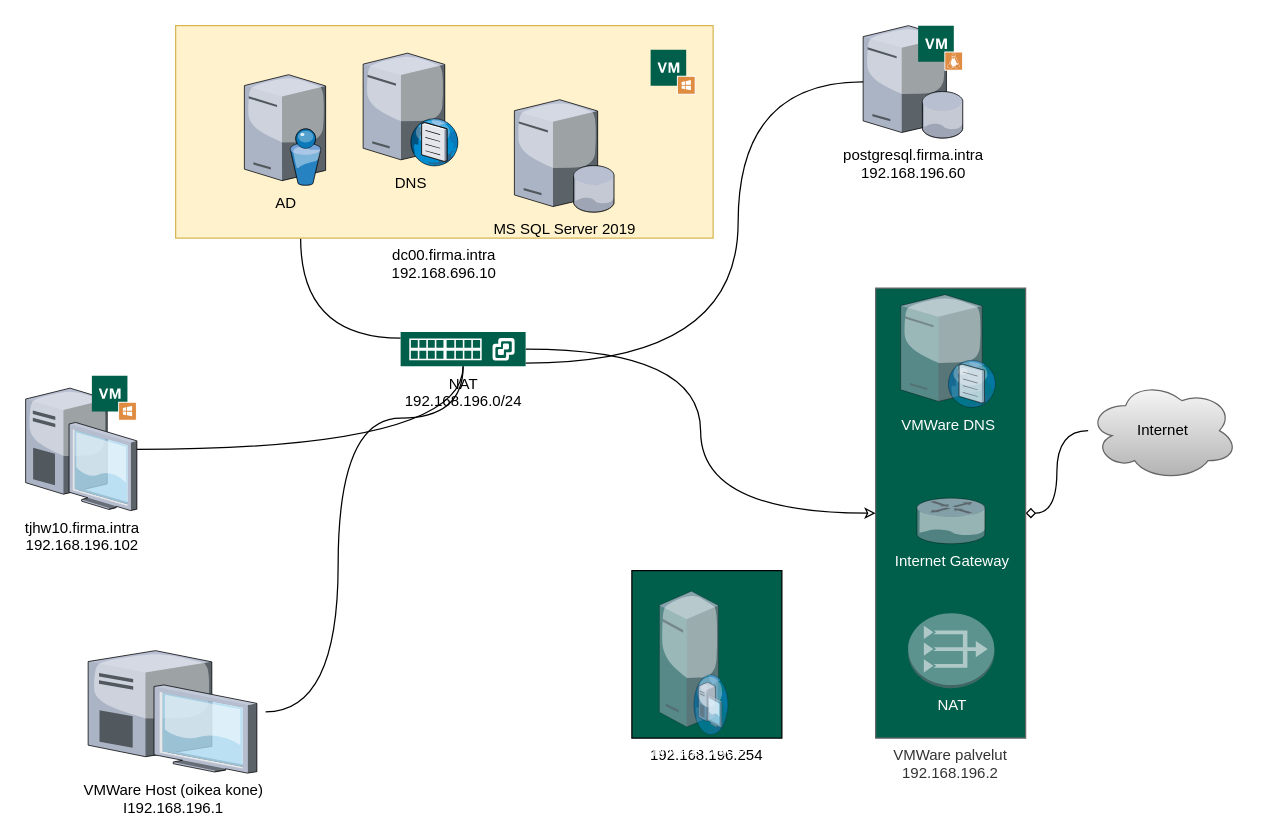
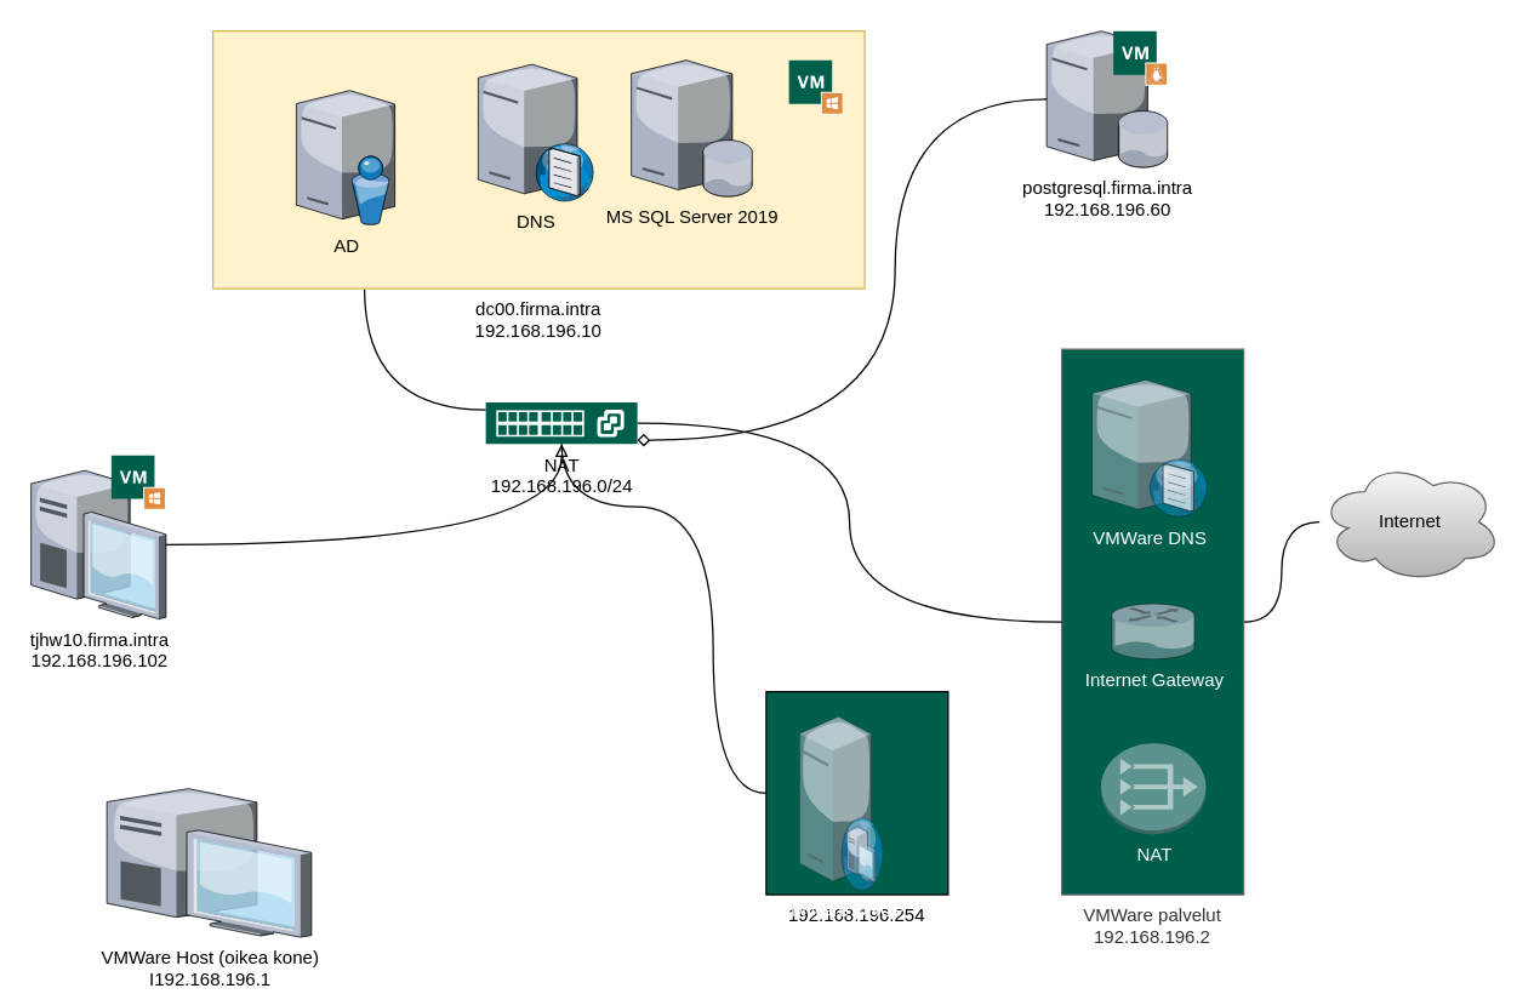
- <mxCell id="30" value="DNS" style="verticalLabelPosition=bottom;aspect=fixed;html=1;verticalAlign=top;strokeColor=none;align=center;outlineConnect=0;shape=mxgraph.citrix.dns_server;" parent="1" vertex="1"><mxGeometry x="290" y="39.75" width="76.5" height="92.5" as="geometry" /></mxCell>
+ <mxCell id="30" value="DNS" style="verticalLabelPosition=bottom;aspect=fixed;html=1;verticalAlign=top;strokeColor=none;align=center;outlineConnect=0;shape=mxgraph.citrix.dns_server;" parent="1" vertex="1"><mxGeometry x="315" y="39.75" width="76.5" height="92.5" as="geometry" /></mxCell>
- <mxCell id="28" value="MS SQL Server 2019" style="verticalLabelPosition=bottom;aspect=fixed;html=1;verticalAlign=top;strokeColor=none;align=center;outlineConnect=0;shape=mxgraph.citrix.database_server;" parent="1" vertex="1"><mxGeometry x="411" y="79.25" width="80" height="90" as="geometry" /></mxCell>
+ <mxCell id="28" value="MS SQL Server 2019" style="verticalLabelPosition=bottom;aspect=fixed;html=1;verticalAlign=top;strokeColor=none;align=center;outlineConnect=0;shape=mxgraph.citrix.database_server;" parent="1" vertex="1"><mxGeometry x="416" y="39.25" width="80" height="90" as="geometry" /></mxCell>
- <mxCell id="27" value="dc00.firma.intra&#10;192.168.696.10" style="group;fillColor=#fff2cc;strokeColor=#d6b656;container=0;labelPosition=center;verticalLabelPosition=bottom;align=center;verticalAlign=top;" parent="1" vertex="1" connectable="0"><mxGeometry x="140" y="20" width="430" height="170" as="geometry" /></mxCell>
+ <mxCell id="27" value="dc00.firma.intra&#10;192.168.196.10" style="group;fillColor=#fff2cc;strokeColor=#d6b656;container=0;labelPosition=center;verticalLabelPosition=bottom;align=center;verticalAlign=top;" parent="1" vertex="1" connectable="0"><mxGeometry x="140" y="20" width="430" height="170" as="geometry" /></mxCell>
- <mxCell id="16" value="VMWare DNS" style="verticalLabelPosition=bottom;aspect=fixed;html=1;verticalAlign=top;strokeColor=none;align=center;outlineConnect=0;shape=mxgraph.citrix.dns_server;opacity=50;fontColor=#FFFFFF;fontStyle=0;" parent="13" vertex="1"><mxGeometry x="20" y="3" width="76.5" height="92.5" as="geometry" /></mxCell>
+ <mxCell id="16" value="VMWare DNS" style="verticalLabelPosition=bottom;aspect=fixed;html=1;verticalAlign=top;strokeColor=none;align=center;outlineConnect=0;shape=mxgraph.citrix.dns_server;opacity=50;fontColor=#FFFFFF;fontStyle=0;" parent="13" vertex="1"><mxGeometry x="20" y="18" width="76.5" height="92.5" as="geometry" /></mxCell>
- <mxCell id="23" style="edgeStyle=orthogonalEdgeStyle;orthogonalLoop=1;jettySize=auto;html=1;endArrow=none;endFill=0;curved=1;" parent="1" source="11" target="26" edge="1"><mxGeometry relative="1" as="geometry"><mxPoint x="430" y="319" as="targetPoint" /><Array as="points"><mxPoint x="590" y="65" /><mxPoint x="590" y="290" /><mxPoint x="370" y="290" /></Array></mxGeometry></mxCell>
+ <mxCell id="23" style="edgeStyle=orthogonalEdgeStyle;orthogonalLoop=1;jettySize=auto;html=1;endArrow=diamond;endFill=0;curved=1;" parent="1" source="11" target="26" edge="1"><mxGeometry relative="1" as="geometry"><mxPoint x="430" y="319" as="targetPoint" /><Array as="points"><mxPoint x="590" y="65" /><mxPoint x="590" y="290" /><mxPoint x="370" y="290" /></Array></mxGeometry></mxCell>
- <mxCell id="21" style="edgeStyle=orthogonalEdgeStyle;orthogonalLoop=1;jettySize=auto;html=1;endArrow=none;endFill=0;curved=1;" parent="1" source="7" target="26" edge="1"><mxGeometry relative="1" as="geometry"><mxPoint x="310" y="334" as="targetPoint" /></mxGeometry></mxCell>
+ <mxCell id="21" style="edgeStyle=orthogonalEdgeStyle;orthogonalLoop=1;jettySize=auto;html=1;endArrow=block;endFill=0;curved=1;" parent="1" source="7" target="26" edge="1"><mxGeometry relative="1" as="geometry"><mxPoint x="310" y="334" as="targetPoint" /></mxGeometry></mxCell>
+ <mxCell id="22" style="edgeStyle=orthogonalEdgeStyle;orthogonalLoop=1;jettySize=auto;html=1;endArrow=none;endFill=0;curved=1;" parent="1" source="19" target="26" edge="1"><mxGeometry relative="1" as="geometry"><mxPoint x="430" y="349" as="targetPoint" /><Array as="points"><mxPoint x="470" y="523" /><mxPoint x="470" y="334" /></Array></mxGeometry></mxCell>
- <mxCell id="2" style="edgeStyle=orthogonalEdgeStyle;orthogonalLoop=1;jettySize=auto;html=1;endArrow=diamond;endFill=0;curved=1;" parent="1" source="3" target="14" edge="1"><mxGeometry relative="1" as="geometry" /></mxCell>
+ <mxCell id="2" style="edgeStyle=orthogonalEdgeStyle;orthogonalLoop=1;jettySize=auto;html=1;endArrow=none;endFill=0;curved=1;" parent="1" source="3" target="14" edge="1"><mxGeometry relative="1" as="geometry" /></mxCell>
- <mxCell id="24" style="edgeStyle=orthogonalEdgeStyle;orthogonalLoop=1;jettySize=auto;html=1;endArrow=classic;endFill=0;curved=1;" parent="1" source="26" target="14" edge="1"><mxGeometry relative="1" as="geometry"><mxPoint x="430" y="334" as="sourcePoint" /></mxGeometry></mxCell>
+ <mxCell id="24" style="edgeStyle=orthogonalEdgeStyle;orthogonalLoop=1;jettySize=auto;html=1;endArrow=none;endFill=0;curved=1;" parent="1" source="26" target="14" edge="1"><mxGeometry relative="1" as="geometry"><mxPoint x="430" y="334" as="sourcePoint" /></mxGeometry></mxCell>
- <mxCell id="4" style="edgeStyle=orthogonalEdgeStyle;orthogonalLoop=1;jettySize=auto;html=1;endArrow=none;endFill=0;curved=1;" parent="1" source="5" target="26" edge="1"><mxGeometry relative="1" as="geometry"><mxPoint x="310" y="349" as="targetPoint" /><Array as="points"><mxPoint x="270" y="569" /><mxPoint x="270" y="334" /></Array></mxGeometry></mxCell>
